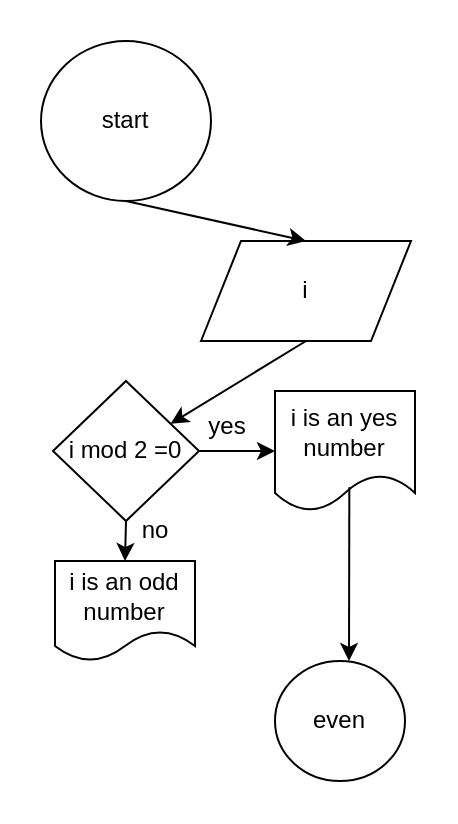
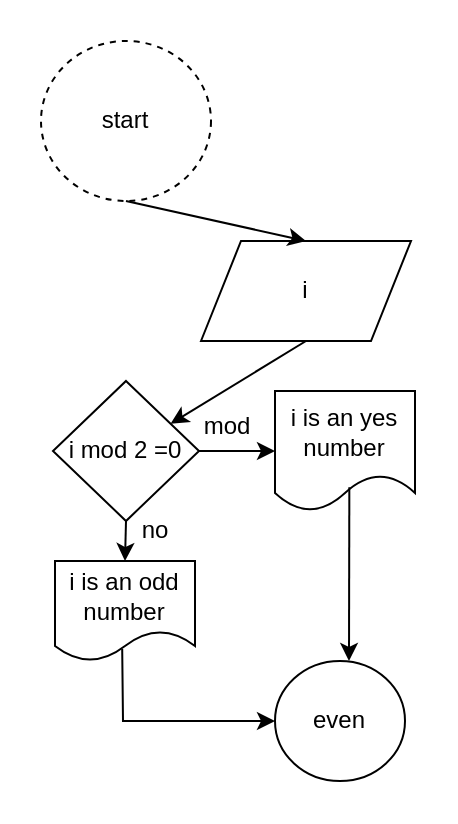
- <mxCell id="2" value="start" style="ellipse;whiteSpace=wrap;html=1;" parent="1" vertex="1"><mxGeometry x="20" y="20" width="85" height="80" as="geometry" /></mxCell>
+ <mxCell id="2" value="start" style="ellipse;whiteSpace=wrap;html=1;dashed=1;" parent="1" vertex="1"><mxGeometry x="20" y="20" width="85" height="80" as="geometry" /></mxCell>
- <mxCell id="9" value="yes" style="text;html=1;align=center;verticalAlign=middle;resizable=0;points=[];autosize=1;strokeColor=none;fillColor=none;" parent="1" vertex="1"><mxGeometry x="93" y="198" width="40" height="30" as="geometry" /></mxCell>
+ <mxCell id="9" value="mod" style="text;html=1;align=center;verticalAlign=middle;resizable=0;points=[];autosize=1;strokeColor=none;fillColor=none;" parent="1" vertex="1"><mxGeometry x="93" y="198" width="40" height="30" as="geometry" /></mxCell>
+ <mxCell id="14" value="" style="endArrow=classic;html=1;rounded=0;exitX=0.48;exitY=0.88;exitDx=0;exitDy=0;exitPerimeter=0;entryX=0;entryY=0.5;entryDx=0;entryDy=0;" parent="1" source="10" target="13" edge="1"><mxGeometry width="50" height="50" relative="1" as="geometry"><mxPoint x="107" y="310" as="sourcePoint" /><mxPoint x="157" y="260" as="targetPoint" /><Array as="points"><mxPoint x="61" y="360" /></Array></mxGeometry></mxCell>
